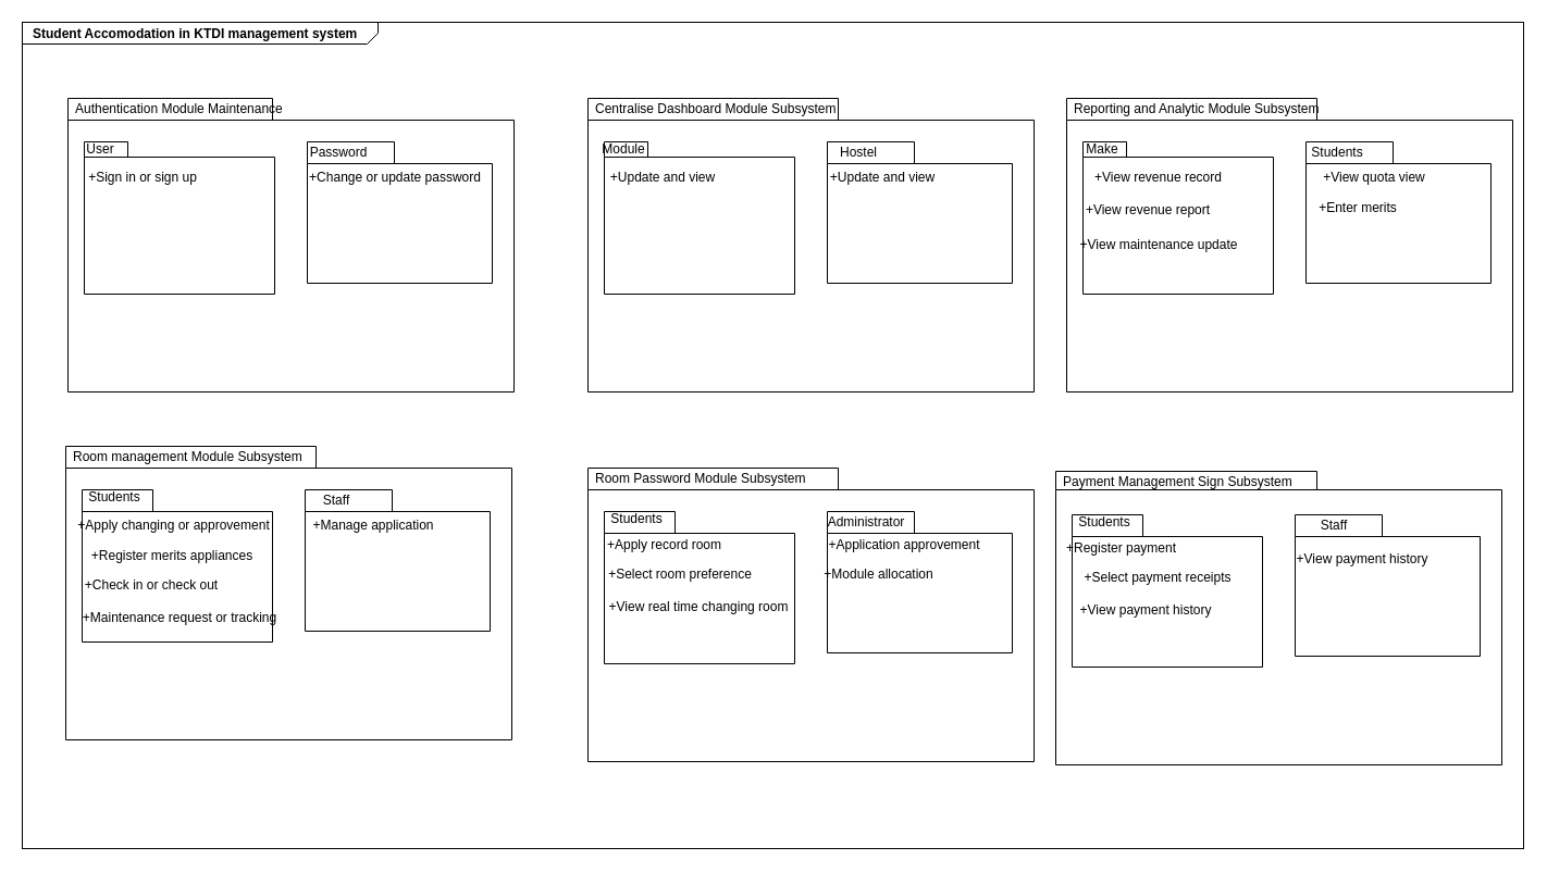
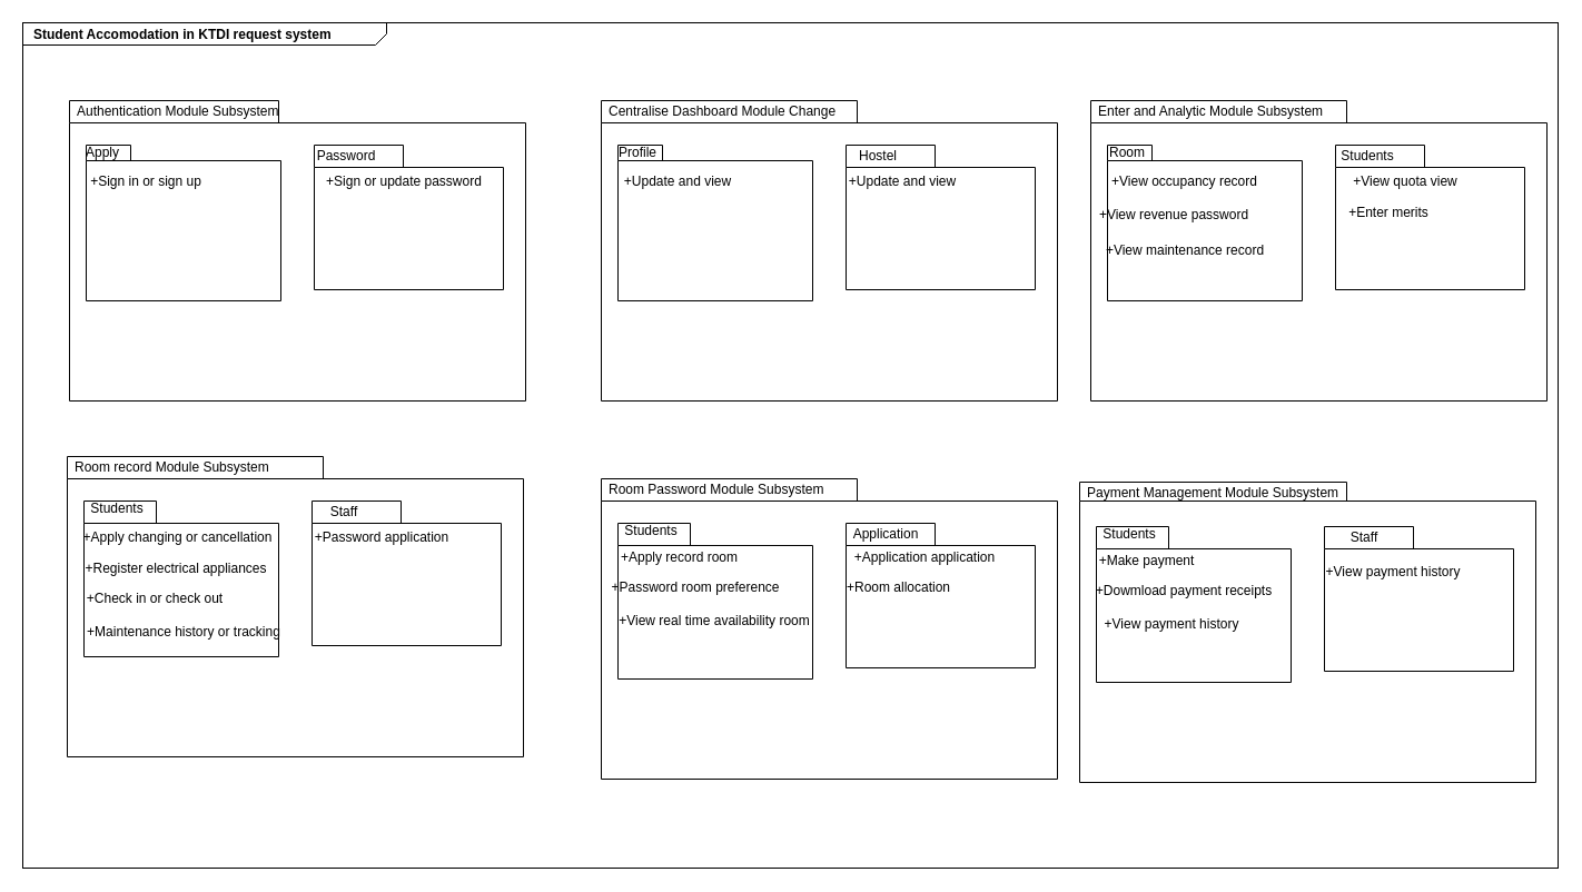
- <mxCell id="2" value="&lt;p style=&quot;margin: 0px ; margin-top: 4px ; margin-left: 10px ; text-align: left&quot;&gt;&lt;b&gt;Student Accomodation in KTDI management system&lt;/b&gt;&lt;/p&gt;" style="html=1;strokeWidth=1;shape=mxgraph.sysml.package;html=1;overflow=fill;whiteSpace=wrap;fillColor=none;gradientColor=none;fontSize=12;align=center;labelX=327.64;" parent="1" vertex="1"><mxGeometry x="20" y="20" width="1380" height="760" as="geometry" /></mxCell>
+ <mxCell id="2" value="&lt;p style=&quot;margin: 0px ; margin-top: 4px ; margin-left: 10px ; text-align: left&quot;&gt;&lt;b&gt;Student Accomodation in KTDI request system&lt;/b&gt;&lt;/p&gt;" style="html=1;strokeWidth=1;shape=mxgraph.sysml.package;html=1;overflow=fill;whiteSpace=wrap;fillColor=none;gradientColor=none;fontSize=12;align=center;labelX=327.64;" parent="1" vertex="1"><mxGeometry x="20" y="20" width="1380" height="760" as="geometry" /></mxCell>
- <mxCell id="3" value="Authentication Module Maintenance" style="shape=folder;xSize=90;align=left;spacingLeft=10;align=left;verticalAlign=top;spacingLeft=5;spacingTop=-4;tabWidth=188;tabHeight=20;tabPosition=left;html=1;recursiveResize=0;" vertex="1" parent="1"><mxGeometry x="62" y="90" width="410" height="270" as="geometry" /></mxCell>
+ <mxCell id="3" value="Authentication Module Subsystem" style="shape=folder;xSize=90;align=left;spacingLeft=10;align=left;verticalAlign=top;spacingLeft=5;spacingTop=-4;tabWidth=188;tabHeight=20;tabPosition=left;html=1;recursiveResize=0;" vertex="1" parent="1"><mxGeometry x="62" y="90" width="410" height="270" as="geometry" /></mxCell>
- <mxCell id="10" value="Centralise Dashboard Module Subsystem" style="shape=folder;xSize=90;align=left;spacingLeft=10;align=left;verticalAlign=top;spacingLeft=5;spacingTop=-4;tabWidth=230;tabHeight=20;tabPosition=left;html=1;recursiveResize=0;" vertex="1" parent="1"><mxGeometry x="540" y="90" width="410" height="270" as="geometry" /></mxCell>
+ <mxCell id="10" value="Centralise Dashboard Module Change" style="shape=folder;xSize=90;align=left;spacingLeft=10;align=left;verticalAlign=top;spacingLeft=5;spacingTop=-4;tabWidth=230;tabHeight=20;tabPosition=left;html=1;recursiveResize=0;" vertex="1" parent="1"><mxGeometry x="540" y="90" width="410" height="270" as="geometry" /></mxCell>
- <mxCell id="17" value="Reporting and Analytic Module Subsystem" style="shape=folder;xSize=90;align=left;spacingLeft=10;align=left;verticalAlign=top;spacingLeft=5;spacingTop=-4;tabWidth=230;tabHeight=20;tabPosition=left;html=1;recursiveResize=0;" vertex="1" parent="1"><mxGeometry x="980" y="90" width="410" height="270" as="geometry" /></mxCell>
+ <mxCell id="17" value="Enter and Analytic Module Subsystem" style="shape=folder;xSize=90;align=left;spacingLeft=10;align=left;verticalAlign=top;spacingLeft=5;spacingTop=-4;tabWidth=230;tabHeight=20;tabPosition=left;html=1;recursiveResize=0;" vertex="1" parent="1"><mxGeometry x="980" y="90" width="410" height="270" as="geometry" /></mxCell>
- <mxCell id="7" value="User" style="text;html=1;strokeColor=none;fillColor=none;align=center;verticalAlign=middle;whiteSpace=wrap;rounded=0;" vertex="1" parent="3"><mxGeometry y="32" width="60" height="30" as="geometry" /></mxCell>
+ <mxCell id="7" value="Apply" style="text;html=1;strokeColor=none;fillColor=none;align=center;verticalAlign=middle;whiteSpace=wrap;rounded=0;" vertex="1" parent="3"><mxGeometry y="32" width="60" height="30" as="geometry" /></mxCell>
- <mxCell id="14" value="Module" style="text;html=1;strokeColor=none;fillColor=none;align=center;verticalAlign=middle;whiteSpace=wrap;rounded=0;" vertex="1" parent="10"><mxGeometry x="3" y="32" width="60" height="30" as="geometry" /></mxCell>
+ <mxCell id="14" value="Profile" style="text;html=1;strokeColor=none;fillColor=none;align=center;verticalAlign=middle;whiteSpace=wrap;rounded=0;" vertex="1" parent="10"><mxGeometry x="3" y="32" width="60" height="30" as="geometry" /></mxCell>
- <mxCell id="21" value="Make" style="text;html=1;strokeColor=none;fillColor=none;align=center;verticalAlign=middle;whiteSpace=wrap;rounded=0;" vertex="1" parent="17"><mxGeometry x="3" y="32" width="60" height="30" as="geometry" /></mxCell>
+ <mxCell id="21" value="Room" style="text;html=1;strokeColor=none;fillColor=none;align=center;verticalAlign=middle;whiteSpace=wrap;rounded=0;" vertex="1" parent="17"><mxGeometry x="3" y="32" width="60" height="30" as="geometry" /></mxCell>
- <mxCell id="9" value="+Change or update password" style="text;html=1;strokeColor=none;fillColor=none;align=center;verticalAlign=middle;whiteSpace=wrap;rounded=0;" vertex="1" parent="3"><mxGeometry x="220" y="58" width="162" height="30" as="geometry" /></mxCell>
+ <mxCell id="9" value="+Sign or update password" style="text;html=1;strokeColor=none;fillColor=none;align=center;verticalAlign=middle;whiteSpace=wrap;rounded=0;" vertex="1" parent="3"><mxGeometry x="220" y="58" width="162" height="30" as="geometry" /></mxCell>
- <mxCell id="20" value="+View revenue record" style="text;html=1;strokeColor=none;fillColor=none;align=center;verticalAlign=middle;whiteSpace=wrap;rounded=0;" vertex="1" parent="17"><mxGeometry x="9" y="58" width="151" height="30" as="geometry" /></mxCell>
+ <mxCell id="20" value="+View occupancy record" style="text;html=1;strokeColor=none;fillColor=none;align=center;verticalAlign=middle;whiteSpace=wrap;rounded=0;" vertex="1" parent="17"><mxGeometry x="9" y="58" width="151" height="30" as="geometry" /></mxCell>
- <mxCell id="26" value="+View revenue report" style="text;html=1;strokeColor=none;fillColor=none;align=center;verticalAlign=middle;whiteSpace=wrap;rounded=0;" vertex="1" parent="1"><mxGeometry x="970" y="178" width="170" height="30" as="geometry" /></mxCell>
+ <mxCell id="26" value="+View revenue password" style="text;html=1;strokeColor=none;fillColor=none;align=center;verticalAlign=middle;whiteSpace=wrap;rounded=0;" vertex="1" parent="1"><mxGeometry x="970" y="178" width="170" height="30" as="geometry" /></mxCell>
- <mxCell id="24" value="+View maintenance update" style="text;html=1;strokeColor=none;fillColor=none;align=center;verticalAlign=middle;whiteSpace=wrap;rounded=0;" vertex="1" parent="17"><mxGeometry x="-10" y="120" width="190" height="30" as="geometry" /></mxCell>
+ <mxCell id="24" value="+View maintenance record" style="text;html=1;strokeColor=none;fillColor=none;align=center;verticalAlign=middle;whiteSpace=wrap;rounded=0;" vertex="1" parent="17"><mxGeometry x="-10" y="120" width="190" height="30" as="geometry" /></mxCell>
- <mxCell id="27" value="Room management Module Subsystem" style="shape=folder;xSize=90;align=left;spacingLeft=10;align=left;verticalAlign=top;spacingLeft=5;spacingTop=-4;tabWidth=230;tabHeight=20;tabPosition=left;html=1;recursiveResize=0;" vertex="1" parent="1"><mxGeometry x="60" y="410" width="410" height="270" as="geometry" /></mxCell>
+ <mxCell id="27" value="Room record Module Subsystem" style="shape=folder;xSize=90;align=left;spacingLeft=10;align=left;verticalAlign=top;spacingLeft=5;spacingTop=-4;tabWidth=230;tabHeight=20;tabPosition=left;html=1;recursiveResize=0;" vertex="1" parent="1"><mxGeometry x="60" y="410" width="410" height="270" as="geometry" /></mxCell>
- <mxCell id="47" value="Payment Management Sign Subsystem" style="shape=folder;xSize=90;align=left;spacingLeft=10;align=left;verticalAlign=top;spacingLeft=5;spacingTop=-4;tabWidth=240;tabHeight=17;tabPosition=left;html=1;recursiveResize=0;" vertex="1" parent="1"><mxGeometry x="970" y="433" width="410" height="270" as="geometry" /></mxCell>
+ <mxCell id="47" value="Payment Management Module Subsystem" style="shape=folder;xSize=90;align=left;spacingLeft=10;align=left;verticalAlign=top;spacingLeft=5;spacingTop=-4;tabWidth=240;tabHeight=17;tabPosition=left;html=1;recursiveResize=0;" vertex="1" parent="1"><mxGeometry x="970" y="433" width="410" height="270" as="geometry" /></mxCell>
- <mxCell id="42" value="Administrator" style="text;html=1;strokeColor=none;fillColor=none;align=center;verticalAlign=middle;whiteSpace=wrap;rounded=0;" vertex="1" parent="37"><mxGeometry x="226" y="35" width="60" height="30" as="geometry" /></mxCell>
+ <mxCell id="42" value="Application" style="text;html=1;strokeColor=none;fillColor=none;align=center;verticalAlign=middle;whiteSpace=wrap;rounded=0;" vertex="1" parent="37"><mxGeometry x="226" y="35" width="60" height="30" as="geometry" /></mxCell>
- <mxCell id="30" value="+Apply changing or approvement" style="text;html=1;strokeColor=none;fillColor=none;align=center;verticalAlign=middle;whiteSpace=wrap;rounded=0;" vertex="1" parent="27"><mxGeometry x="9" y="58" width="181" height="30" as="geometry" /></mxCell>
+ <mxCell id="30" value="+Apply changing or cancellation" style="text;html=1;strokeColor=none;fillColor=none;align=center;verticalAlign=middle;whiteSpace=wrap;rounded=0;" vertex="1" parent="27"><mxGeometry x="9" y="58" width="181" height="30" as="geometry" /></mxCell>
- <mxCell id="33" value="+Manage application" style="text;html=1;strokeColor=none;fillColor=none;align=center;verticalAlign=middle;whiteSpace=wrap;rounded=0;" vertex="1" parent="27"><mxGeometry x="202" y="58" width="162" height="30" as="geometry" /></mxCell>
+ <mxCell id="33" value="+Password application" style="text;html=1;strokeColor=none;fillColor=none;align=center;verticalAlign=middle;whiteSpace=wrap;rounded=0;" vertex="1" parent="27"><mxGeometry x="202" y="58" width="162" height="30" as="geometry" /></mxCell>
- <mxCell id="43" value="+Application approvement" style="text;html=1;strokeColor=none;fillColor=none;align=center;verticalAlign=middle;whiteSpace=wrap;rounded=0;" vertex="1" parent="37"><mxGeometry x="210" y="56" width="162" height="30" as="geometry" /></mxCell>
+ <mxCell id="43" value="+Application application" style="text;html=1;strokeColor=none;fillColor=none;align=center;verticalAlign=middle;whiteSpace=wrap;rounded=0;" vertex="1" parent="37"><mxGeometry x="210" y="56" width="162" height="30" as="geometry" /></mxCell>
- <mxCell id="55" value="+Register payment" style="text;html=1;strokeColor=none;fillColor=none;align=center;verticalAlign=middle;whiteSpace=wrap;rounded=0;" vertex="1" parent="1"><mxGeometry x="940" y="489" width="181" height="30" as="geometry" /></mxCell>
+ <mxCell id="55" value="+Make payment" style="text;html=1;strokeColor=none;fillColor=none;align=center;verticalAlign=middle;whiteSpace=wrap;rounded=0;" vertex="1" parent="1"><mxGeometry x="940" y="489" width="181" height="30" as="geometry" /></mxCell>
- <mxCell id="34" value="+Register merits appliances" style="text;html=1;strokeColor=none;fillColor=none;align=center;verticalAlign=middle;whiteSpace=wrap;rounded=0;" vertex="1" parent="27"><mxGeometry x="3" y="86" width="190" height="30" as="geometry" /></mxCell>
+ <mxCell id="34" value="+Register electrical appliances" style="text;html=1;strokeColor=none;fillColor=none;align=center;verticalAlign=middle;whiteSpace=wrap;rounded=0;" vertex="1" parent="27"><mxGeometry x="3" y="86" width="190" height="30" as="geometry" /></mxCell>
- <mxCell id="44" value="+Select room preference" style="text;html=1;strokeColor=none;fillColor=none;align=center;verticalAlign=middle;whiteSpace=wrap;rounded=0;" vertex="1" parent="37"><mxGeometry x="-10" y="83" width="190" height="30" as="geometry" /></mxCell>
+ <mxCell id="44" value="+Password room preference" style="text;html=1;strokeColor=none;fillColor=none;align=center;verticalAlign=middle;whiteSpace=wrap;rounded=0;" vertex="1" parent="37"><mxGeometry x="-10" y="83" width="190" height="30" as="geometry" /></mxCell>
- <mxCell id="46" value="+Module allocation" style="text;html=1;strokeColor=none;fillColor=none;align=center;verticalAlign=middle;whiteSpace=wrap;rounded=0;" vertex="1" parent="37"><mxGeometry x="195" y="83" width="145" height="30" as="geometry" /></mxCell>
+ <mxCell id="46" value="+Room allocation" style="text;html=1;strokeColor=none;fillColor=none;align=center;verticalAlign=middle;whiteSpace=wrap;rounded=0;" vertex="1" parent="37"><mxGeometry x="195" y="83" width="145" height="30" as="geometry" /></mxCell>
- <mxCell id="53" value="+Select payment receipts" style="text;html=1;strokeColor=none;fillColor=none;align=center;verticalAlign=middle;whiteSpace=wrap;rounded=0;" vertex="1" parent="47"><mxGeometry x="-1" y="83" width="190" height="30" as="geometry" /></mxCell>
+ <mxCell id="53" value="+Dowmload payment receipts" style="text;html=1;strokeColor=none;fillColor=none;align=center;verticalAlign=middle;whiteSpace=wrap;rounded=0;" vertex="1" parent="47"><mxGeometry x="-1" y="83" width="190" height="30" as="geometry" /></mxCell>
- <mxCell id="45" value="+View real time changing room" style="text;html=1;strokeColor=none;fillColor=none;align=center;verticalAlign=middle;whiteSpace=wrap;rounded=0;" vertex="1" parent="37"><mxGeometry x="9" y="113" width="186" height="30" as="geometry" /></mxCell>
+ <mxCell id="45" value="+View real time availability room" style="text;html=1;strokeColor=none;fillColor=none;align=center;verticalAlign=middle;whiteSpace=wrap;rounded=0;" vertex="1" parent="37"><mxGeometry x="9" y="113" width="186" height="30" as="geometry" /></mxCell>
- <mxCell id="36" value="+Maintenance request or tracking" style="text;html=1;strokeColor=none;fillColor=none;align=center;verticalAlign=middle;whiteSpace=wrap;rounded=0;" vertex="1" parent="1"><mxGeometry x="70" y="553" width="190" height="30" as="geometry" /></mxCell>
+ <mxCell id="36" value="+Maintenance history or tracking" style="text;html=1;strokeColor=none;fillColor=none;align=center;verticalAlign=middle;whiteSpace=wrap;rounded=0;" vertex="1" parent="1"><mxGeometry x="70" y="553" width="190" height="30" as="geometry" /></mxCell>
